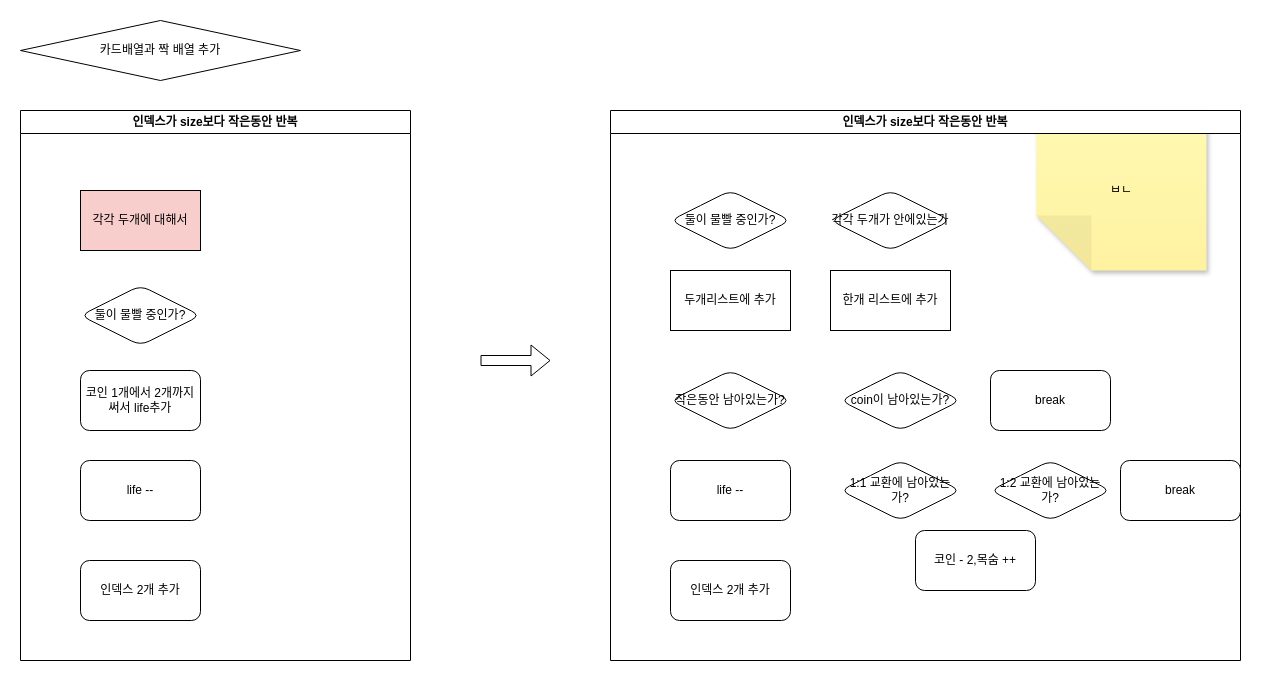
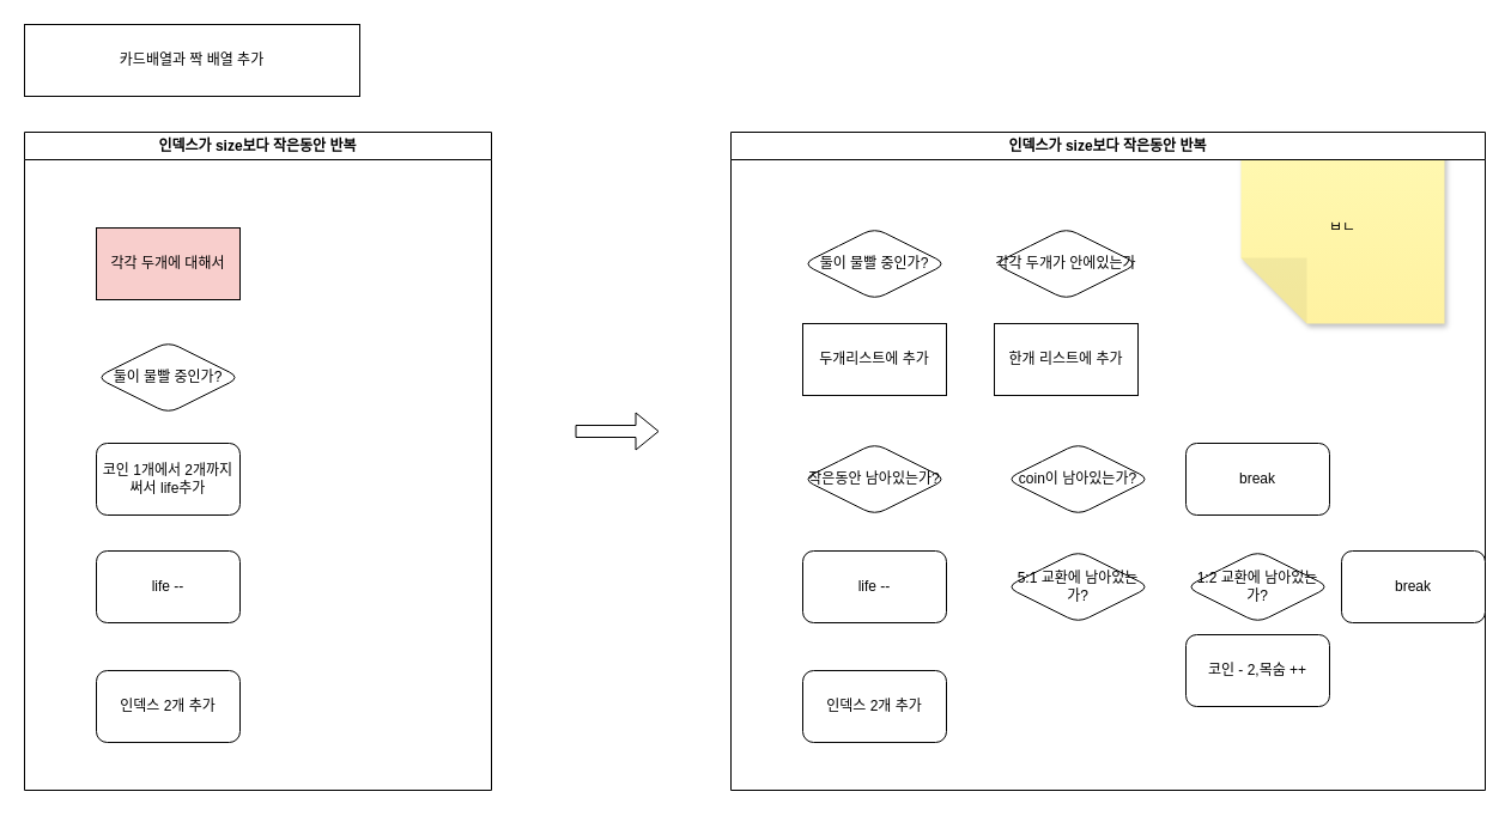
- <mxCell id="2" value="카드배열과 짝 배열 추가" style="rhombus;whiteSpace=wrap;html=1;" vertex="1" parent="1"><mxGeometry x="20" y="20" width="280" height="60" as="geometry" /></mxCell>
+ <mxCell id="2" value="카드배열과 짝 배열 추가" style="rounded=0;whiteSpace=wrap;html=1;" vertex="1" parent="1"><mxGeometry x="20" y="20" width="280" height="60" as="geometry" /></mxCell>
- <mxCell id="21" value="1:1 교환에 남아있는가?" style="rounded=1;whiteSpace=wrap;html=1;strokeColor=default;align=center;verticalAlign=middle;fontFamily=Helvetica;fontSize=12;fontColor=default;fillColor=default;shape=rhombus;perimeter=rhombusPerimeter;" vertex="1" parent="11"><mxGeometry x="230" y="350" width="120" height="60" as="geometry" /></mxCell>
+ <mxCell id="21" value="5:1 교환에 남아있는가?" style="rounded=1;whiteSpace=wrap;html=1;strokeColor=default;align=center;verticalAlign=middle;fontFamily=Helvetica;fontSize=12;fontColor=default;fillColor=default;shape=rhombus;perimeter=rhombusPerimeter;" vertex="1" parent="11"><mxGeometry x="230" y="350" width="120" height="60" as="geometry" /></mxCell>
- <mxCell id="23" value="코인 - 2,목숨 ++" style="rounded=1;whiteSpace=wrap;html=1;strokeColor=default;align=center;verticalAlign=middle;fontFamily=Helvetica;fontSize=12;fontColor=default;fillColor=default;" vertex="1" parent="11"><mxGeometry x="305" y="420" width="120" height="60" as="geometry" /></mxCell>
+ <mxCell id="23" value="코인 - 2,목숨 ++" style="rounded=1;whiteSpace=wrap;html=1;strokeColor=default;align=center;verticalAlign=middle;fontFamily=Helvetica;fontSize=12;fontColor=default;fillColor=default;" vertex="1" parent="11"><mxGeometry x="380" y="420" width="120" height="60" as="geometry" /></mxCell>
